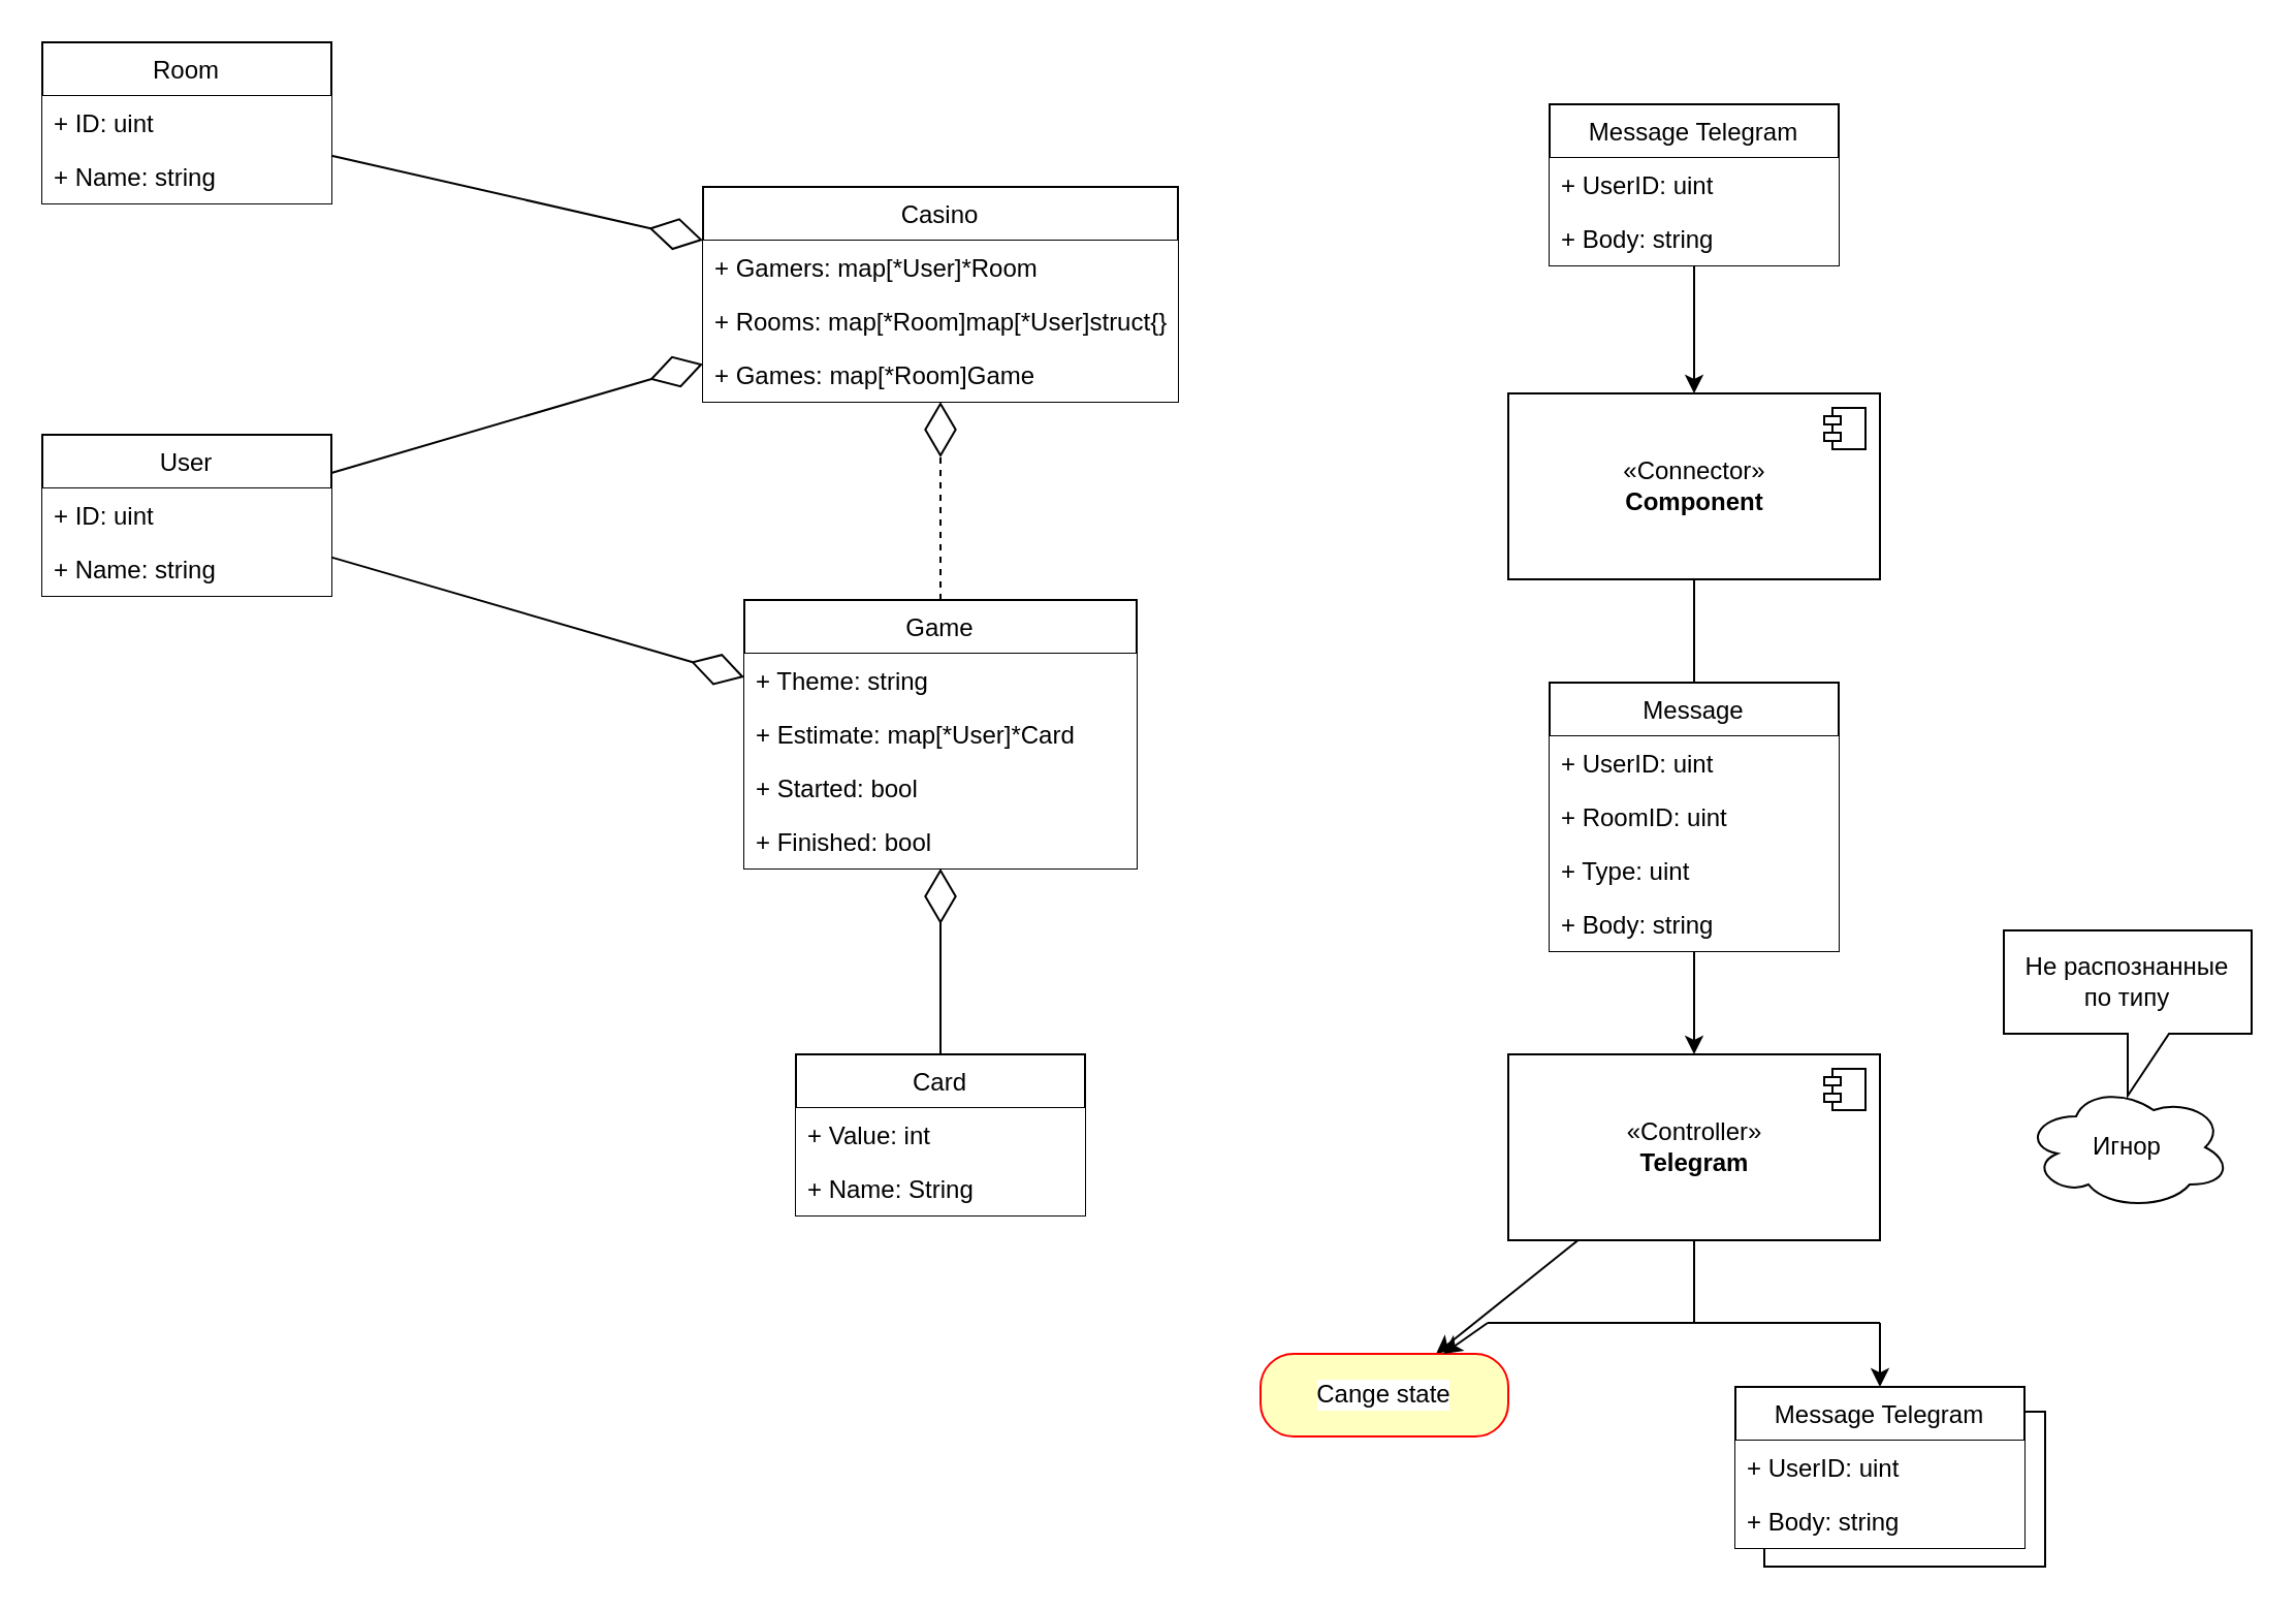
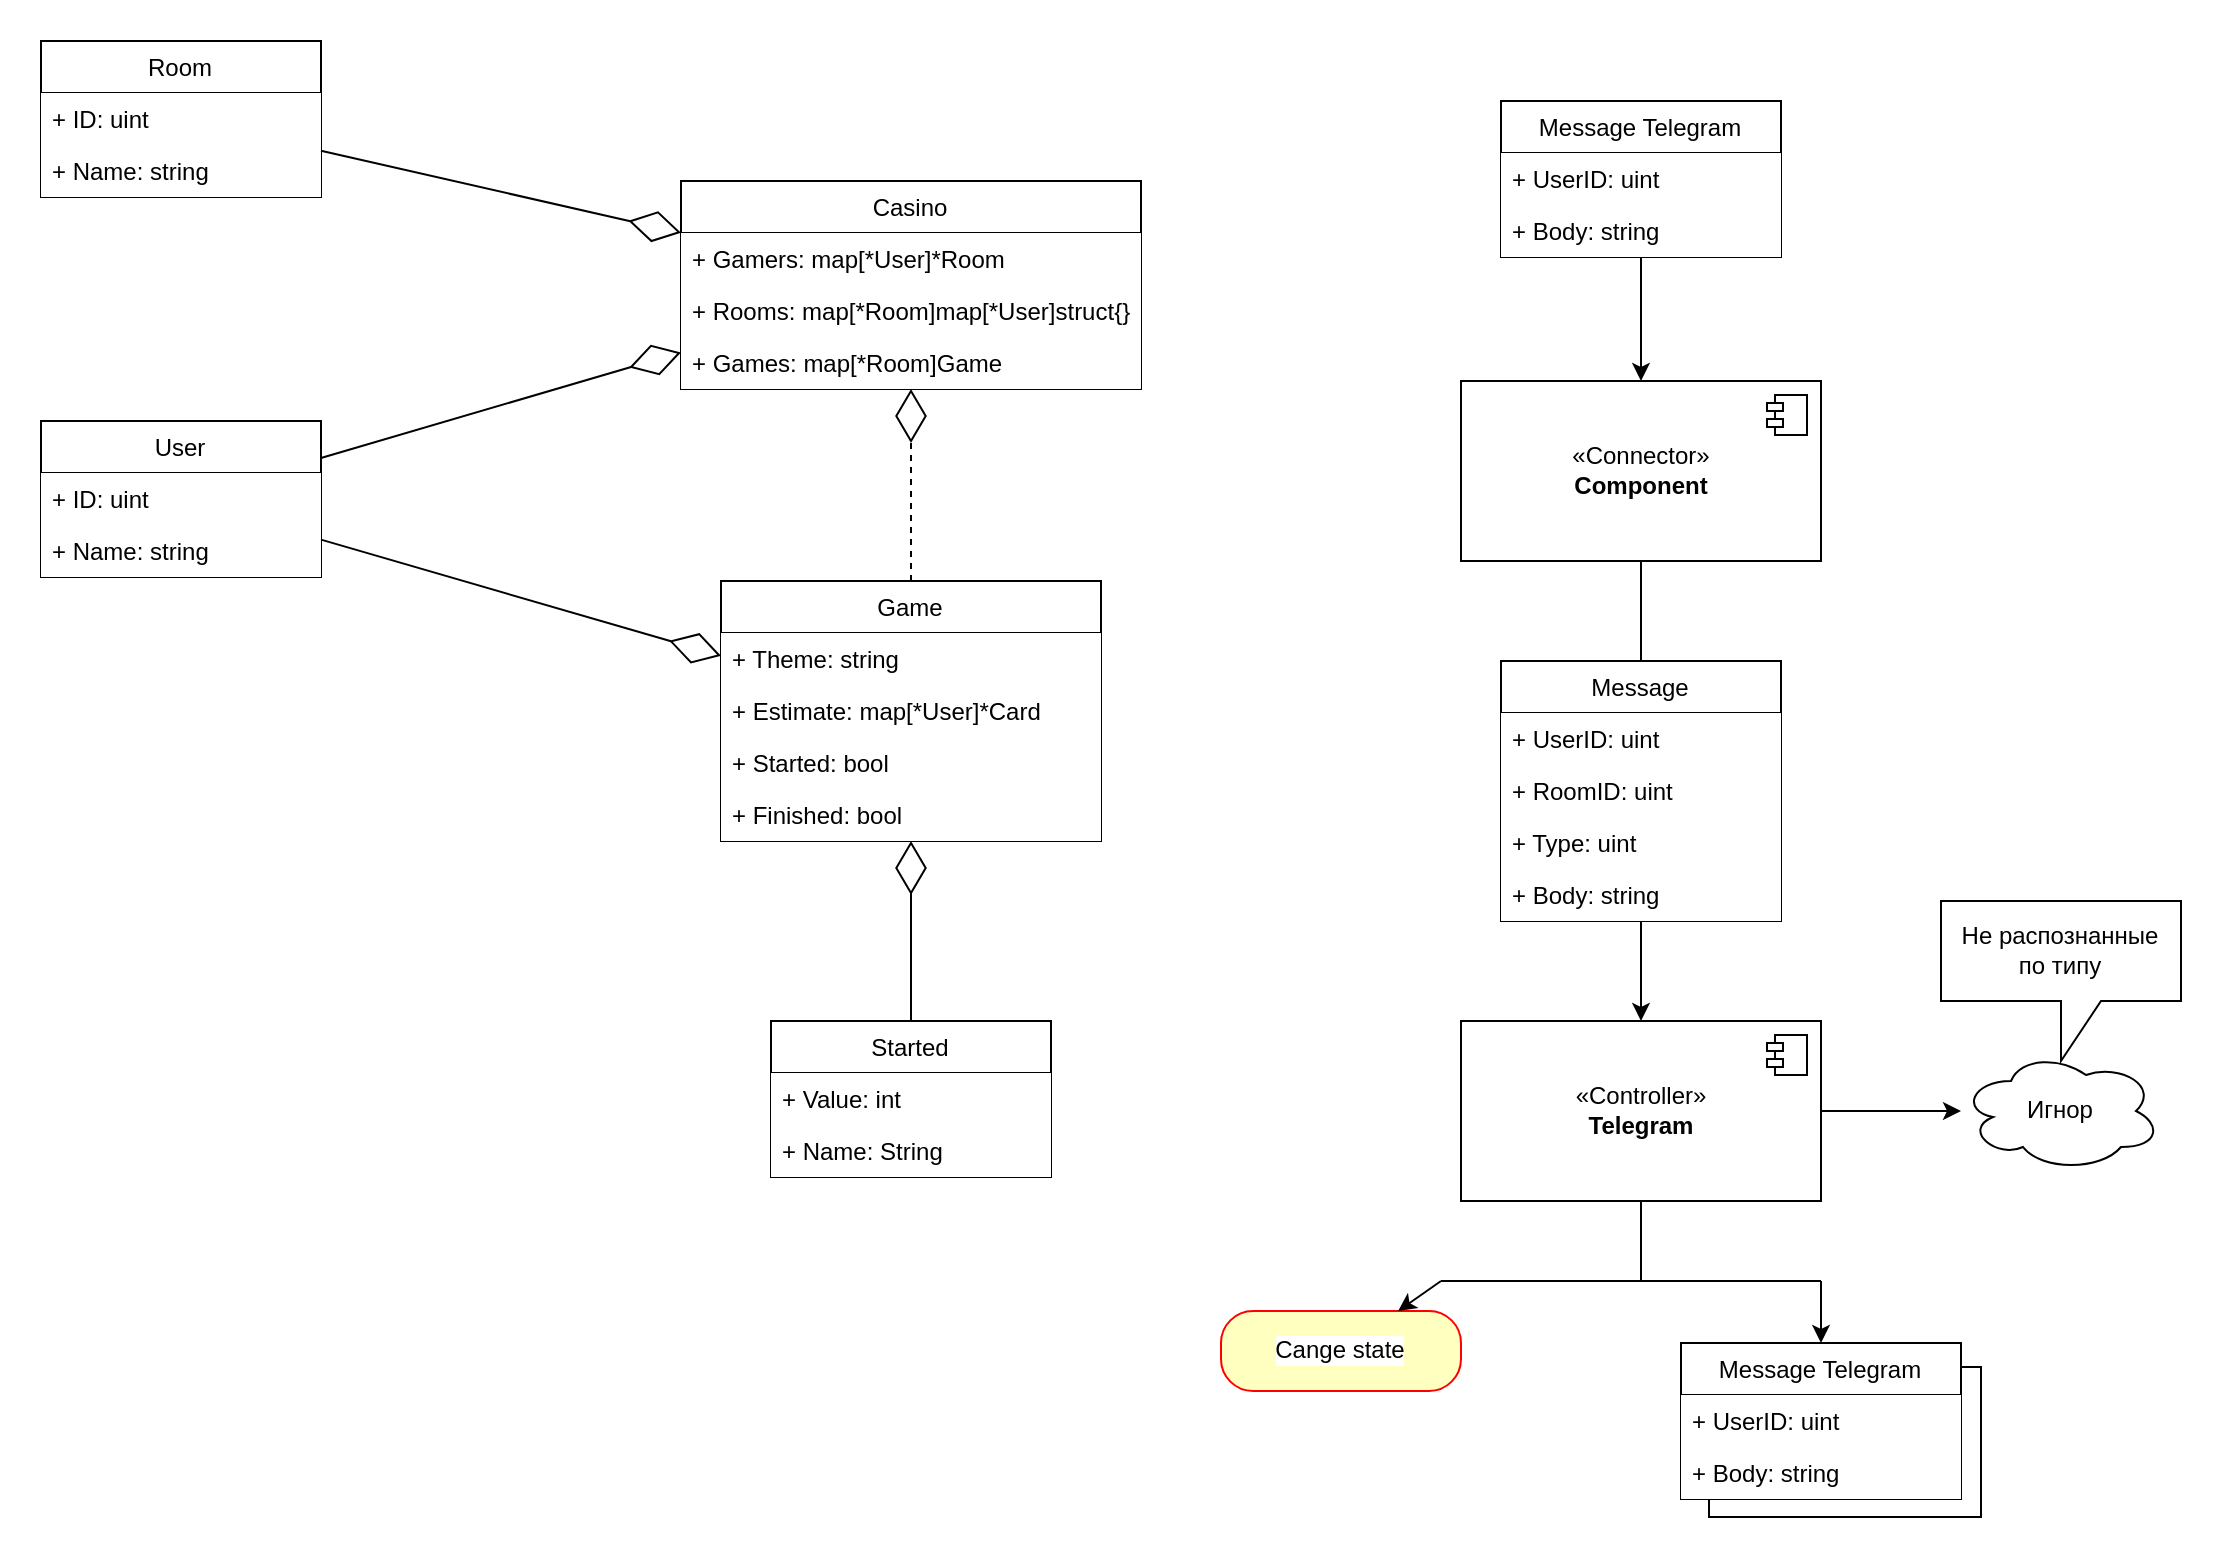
- <mxCell id="18" value="Card" style="swimlane;fontStyle=0;childLayout=stackLayout;horizontal=1;startSize=26;horizontalStack=0;resizeParent=1;resizeParentMax=0;resizeLast=0;collapsible=1;marginBottom=0;fillColor=#FFFFFF;" parent="1" vertex="1"><mxGeometry x="385" y="510" width="140" height="78" as="geometry" /></mxCell>
+ <mxCell id="18" value="Started" style="swimlane;fontStyle=0;childLayout=stackLayout;horizontal=1;startSize=26;horizontalStack=0;resizeParent=1;resizeParentMax=0;resizeLast=0;collapsible=1;marginBottom=0;fillColor=#FFFFFF;" parent="1" vertex="1"><mxGeometry x="385" y="510" width="140" height="78" as="geometry" /></mxCell>
- <mxCell id="43" value="" style="endArrow=classic;html=1;rounded=0;elbow=vertical;" parent="1" source="34" target="49" edge="1"><mxGeometry width="50" height="50" relative="1" as="geometry"><mxPoint x="630" y="380" as="sourcePoint" /><mxPoint x="680" y="330" as="targetPoint" /></mxGeometry></mxCell>
+ <mxCell id="43" value="" style="endArrow=classic;html=1;rounded=0;elbow=vertical;" parent="1" source="34" target="42" edge="1"><mxGeometry width="50" height="50" relative="1" as="geometry"><mxPoint x="630" y="380" as="sourcePoint" /><mxPoint x="680" y="330" as="targetPoint" /></mxGeometry></mxCell>
